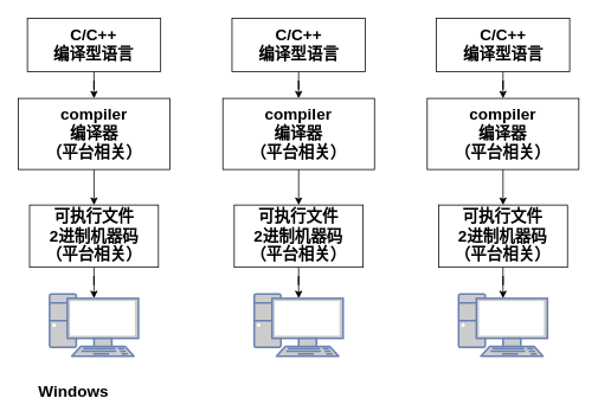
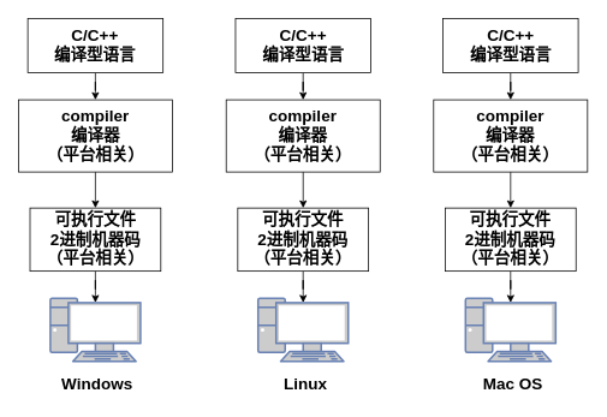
+ <mxCell id="17" value="&lt;font style=&quot;font-size: 18px;&quot;&gt;&lt;b&gt;Linux&lt;/b&gt;&lt;/font&gt;" style="text;html=1;strokeColor=none;fillColor=none;align=center;verticalAlign=middle;whiteSpace=wrap;rounded=0;" vertex="1" parent="1"><mxGeometry x="285.64" y="410" width="105" height="30" as="geometry" /></mxCell>
+ <mxCell id="25" value="&lt;span style=&quot;font-size: 18px;&quot;&gt;&lt;b&gt;Mac OS&lt;/b&gt;&lt;/span&gt;" style="text;html=1;strokeColor=none;fillColor=none;align=center;verticalAlign=middle;whiteSpace=wrap;rounded=0;" vertex="1" parent="1"><mxGeometry x="515.64" y="410" width="105" height="30" as="geometry" /></mxCell>
- <mxCell id="9" value="&lt;font style=&quot;font-size: 18px;&quot;&gt;&lt;b&gt;Windows&lt;/b&gt;&lt;/font&gt;" style="text;html=1;strokeColor=none;fillColor=none;align=center;verticalAlign=middle;whiteSpace=wrap;rounded=0;" vertex="1" parent="1"><mxGeometry x="30.32" y="425" width="105" height="30" as="geometry" /></mxCell>
+ <mxCell id="9" value="&lt;font style=&quot;font-size: 18px;&quot;&gt;&lt;b&gt;Windows&lt;/b&gt;&lt;/font&gt;" style="text;html=1;strokeColor=none;fillColor=none;align=center;verticalAlign=middle;whiteSpace=wrap;rounded=0;" vertex="1" parent="1"><mxGeometry x="55.32" y="410" width="105" height="30" as="geometry" /></mxCell>
